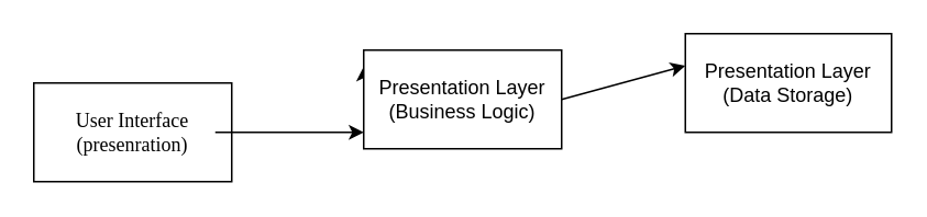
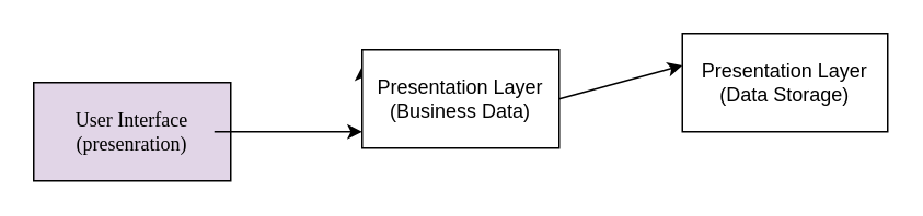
- <mxCell id="4" value="Presentation Layer&lt;div&gt;(Business Logic)&lt;/div&gt;" style="rounded=0;whiteSpace=wrap;html=1;" parent="1" vertex="1"><mxGeometry x="220" y="30" width="120" height="60" as="geometry" /></mxCell>
+ <mxCell id="4" value="Presentation Layer&lt;div&gt;(Business Data)&lt;/div&gt;" style="rounded=0;whiteSpace=wrap;html=1;" parent="1" vertex="1"><mxGeometry x="220" y="30" width="120" height="60" as="geometry" /></mxCell>
- <mxCell id="2" value="User Interface&lt;div&gt;(presenration)&lt;/div&gt;" style="rounded=0;whiteSpace=wrap;html=1;fontFamily=Tahoma;" parent="1" vertex="1"><mxGeometry x="20" y="50" width="120" height="60" as="geometry" /></mxCell>
+ <mxCell id="2" value="User Interface&lt;div&gt;(presenration)&lt;/div&gt;" style="rounded=0;whiteSpace=wrap;html=1;fontFamily=Tahoma;fillColor=#e1d5e7;" parent="1" vertex="1"><mxGeometry x="20" y="50" width="120" height="60" as="geometry" /></mxCell>
